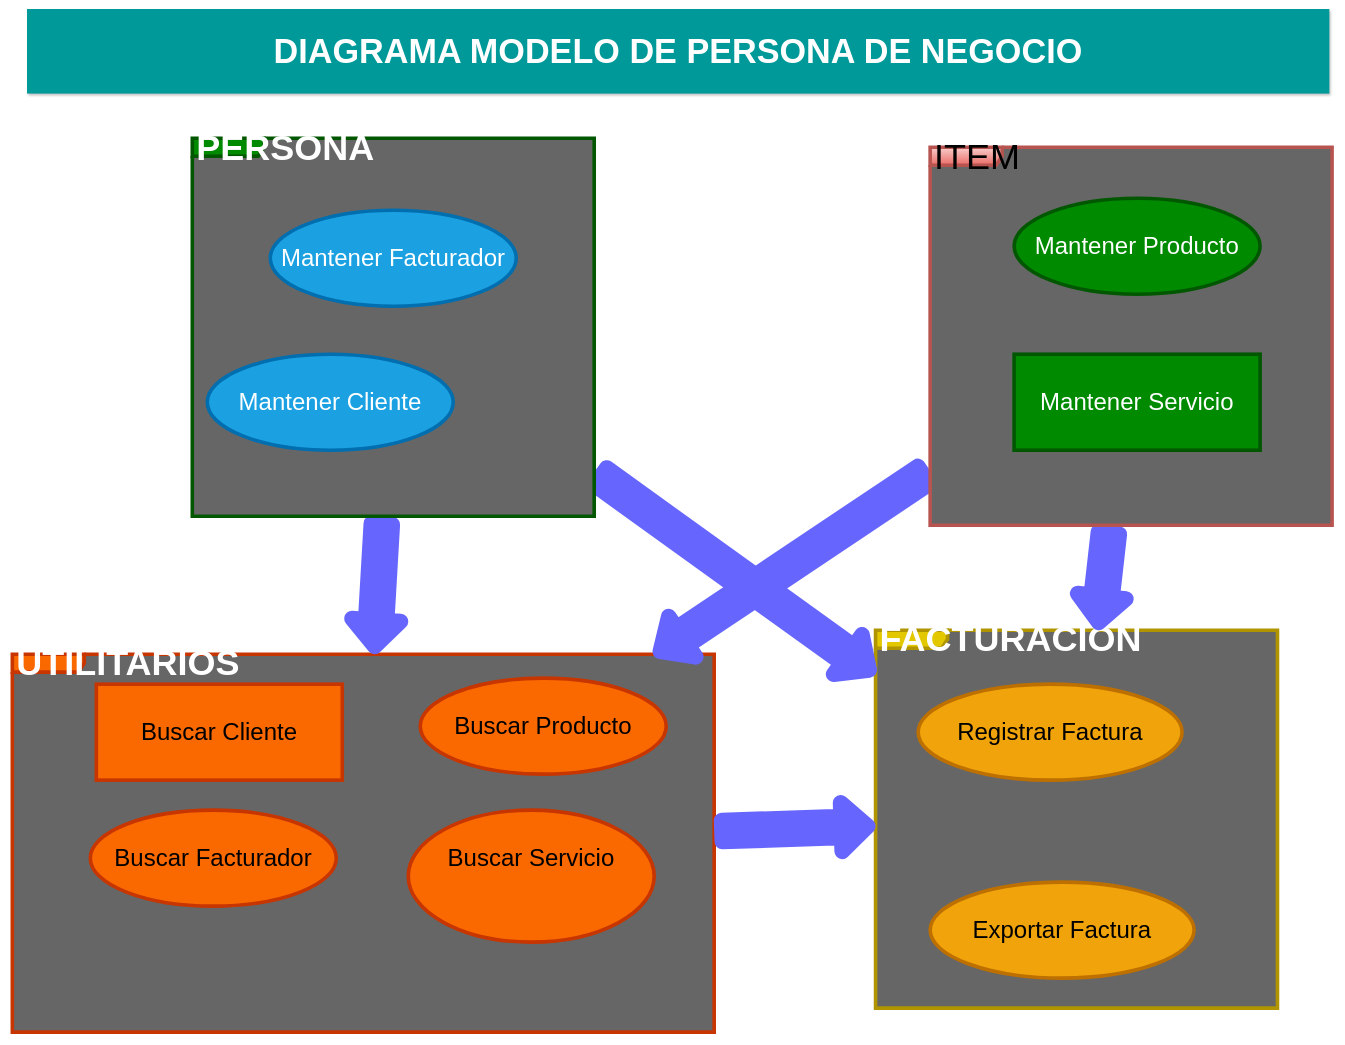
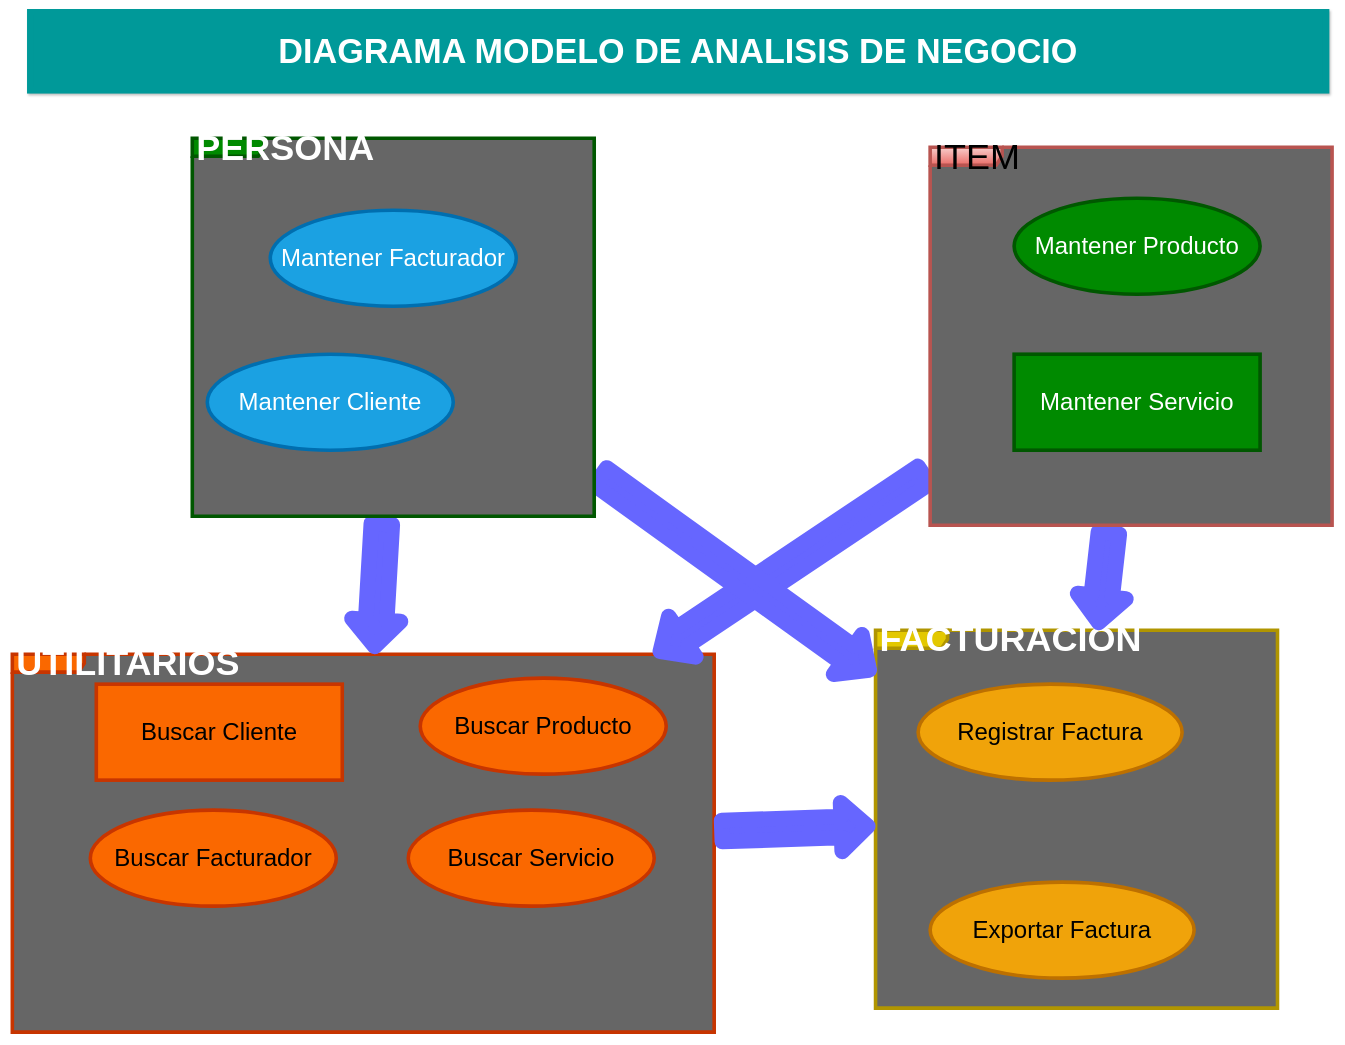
- <mxCell id="10" value="&lt;font size=&quot;1&quot; style=&quot;&quot;&gt;&lt;b style=&quot;font-size: 57px;&quot;&gt;DIAGRAMA MODELO DE PERSONA DE NEGOCIO&lt;/b&gt;&lt;/font&gt;" style="text;html=1;strokeColor=#009999;fillColor=#009999;align=center;verticalAlign=middle;whiteSpace=wrap;rounded=0;shadow=1;glass=0;labelBackgroundColor=none;labelBorderColor=none;sketch=0;fillStyle=auto;strokeWidth=11;fontSize=41;fontColor=#ffffff;" parent="1" vertex="1"><mxGeometry x="50" y="20" width="2160" height="130" as="geometry" /></mxCell>
+ <mxCell id="10" value="&lt;font size=&quot;1&quot; style=&quot;&quot;&gt;&lt;b style=&quot;font-size: 57px;&quot;&gt;DIAGRAMA MODELO DE ANALISIS DE NEGOCIO&lt;/b&gt;&lt;/font&gt;" style="text;html=1;strokeColor=#009999;fillColor=#009999;align=center;verticalAlign=middle;whiteSpace=wrap;rounded=0;shadow=1;glass=0;labelBackgroundColor=none;labelBorderColor=none;sketch=0;fillStyle=auto;strokeWidth=11;fontSize=41;fontColor=#ffffff;" parent="1" vertex="1"><mxGeometry x="50" y="20" width="2160" height="130" as="geometry" /></mxCell>
- <mxCell id="21" value="&lt;br&gt;Buscar Servicio&lt;br&gt;" style="ellipse;whiteSpace=wrap;html=1;fontSize=40;verticalAlign=top;fillColor=#fa6800;strokeWidth=6;fontColor=#000000;strokeColor=#C73500;" vertex="1" parent="1"><mxGeometry x="680" y="1350" width="410" height="220" as="geometry" /></mxCell>
+ <mxCell id="21" value="&lt;br&gt;Buscar Servicio&lt;br&gt;" style="ellipse;whiteSpace=wrap;html=1;fontSize=40;verticalAlign=top;fillColor=#fa6800;strokeWidth=6;fontColor=#000000;strokeColor=#C73500;" vertex="1" parent="1"><mxGeometry x="680" y="1350" width="410" height="160" as="geometry" /></mxCell>
